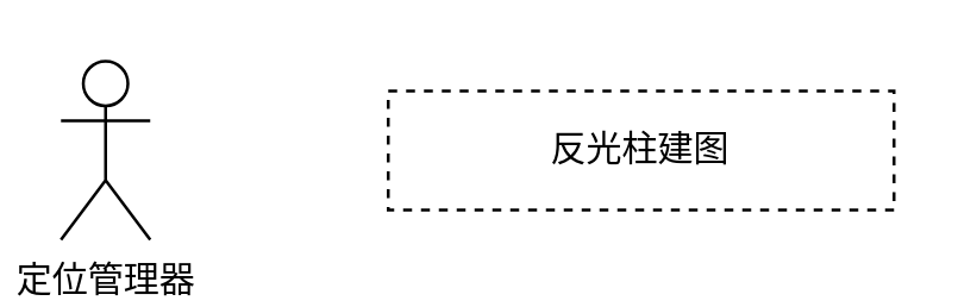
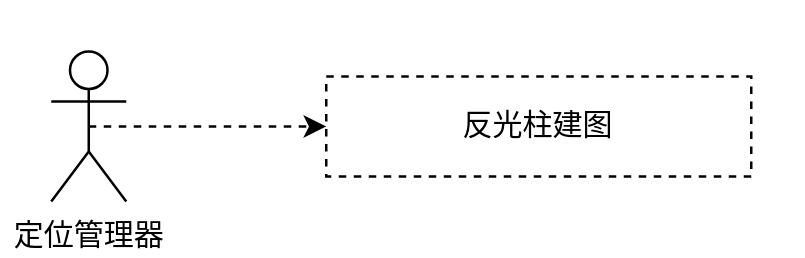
+ <mxCell id="3" style="edgeStyle=orthogonalEdgeStyle;rounded=0;orthogonalLoop=1;jettySize=auto;html=1;exitX=0.5;exitY=0.5;exitDx=0;exitDy=0;exitPerimeter=0;entryX=0;entryY=0.5;entryDx=0;entryDy=0;dashed=1;" edge="1" parent="1" source="4" target="2"><mxGeometry relative="1" as="geometry" /></mxCell>
